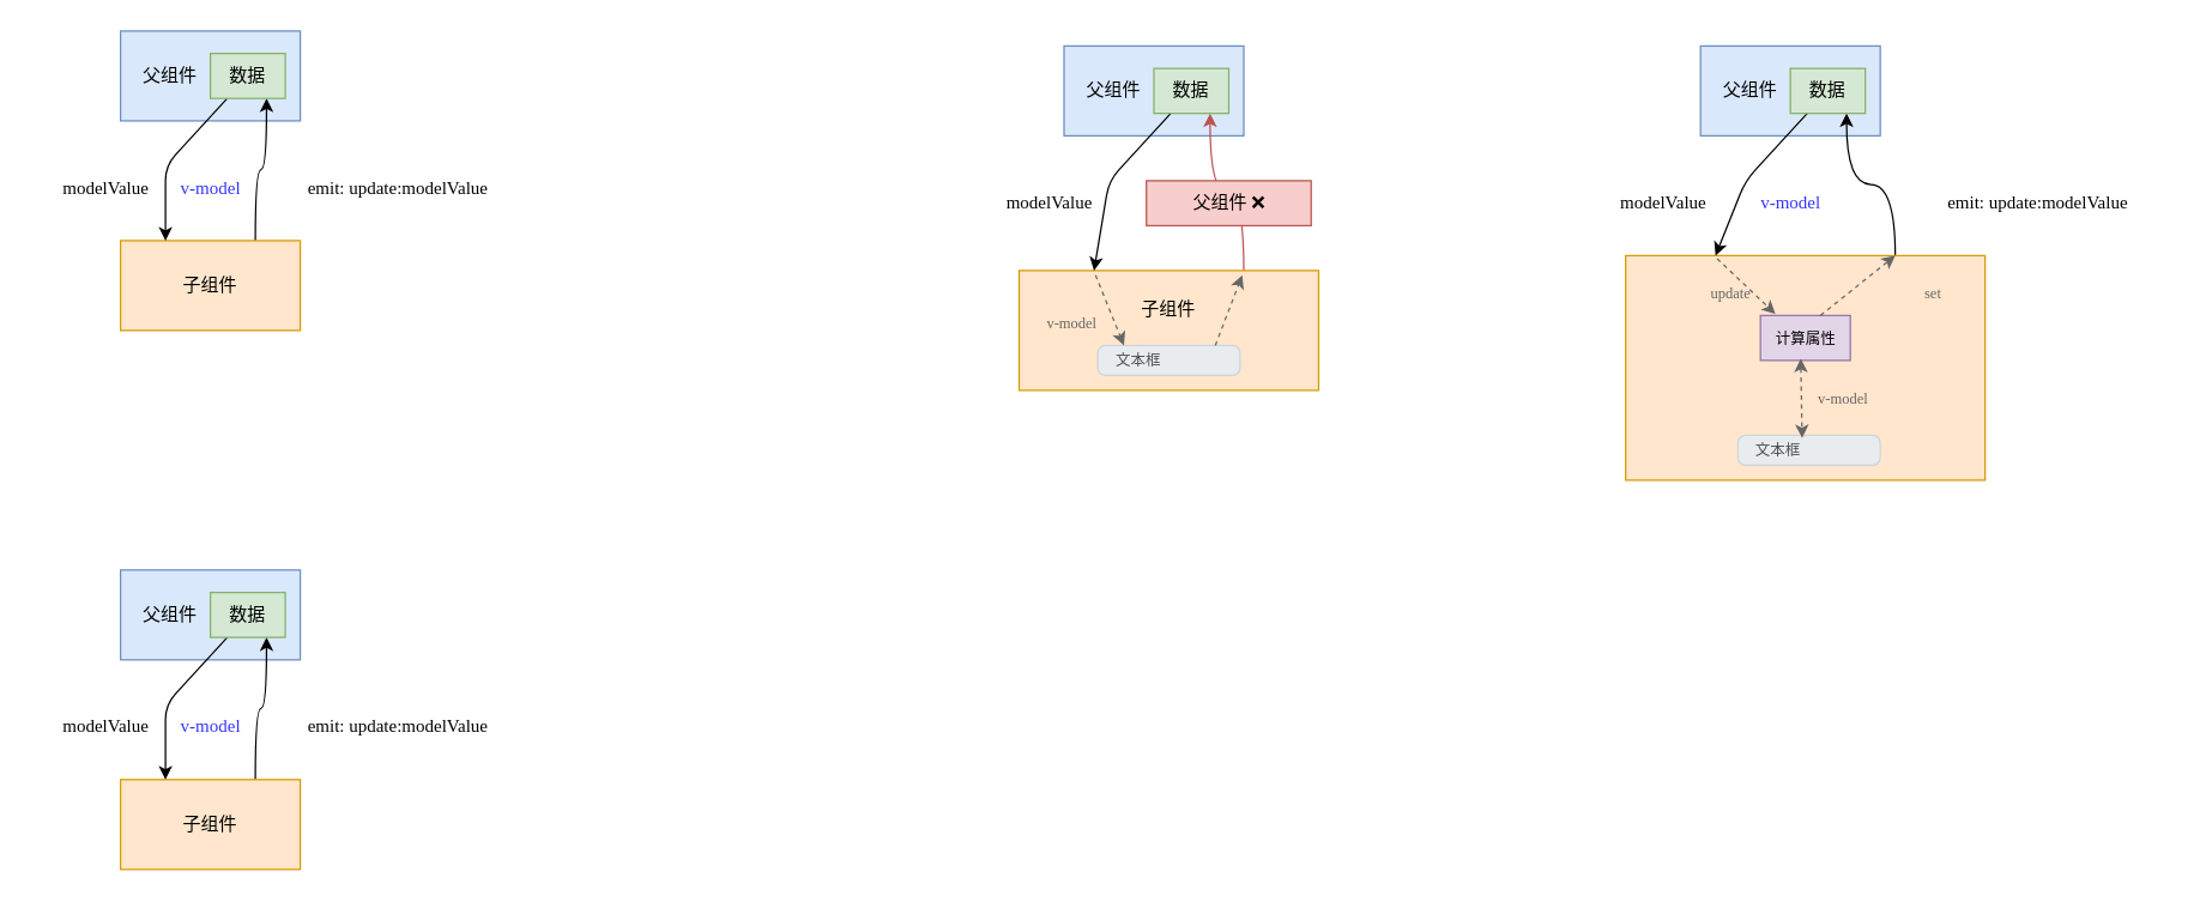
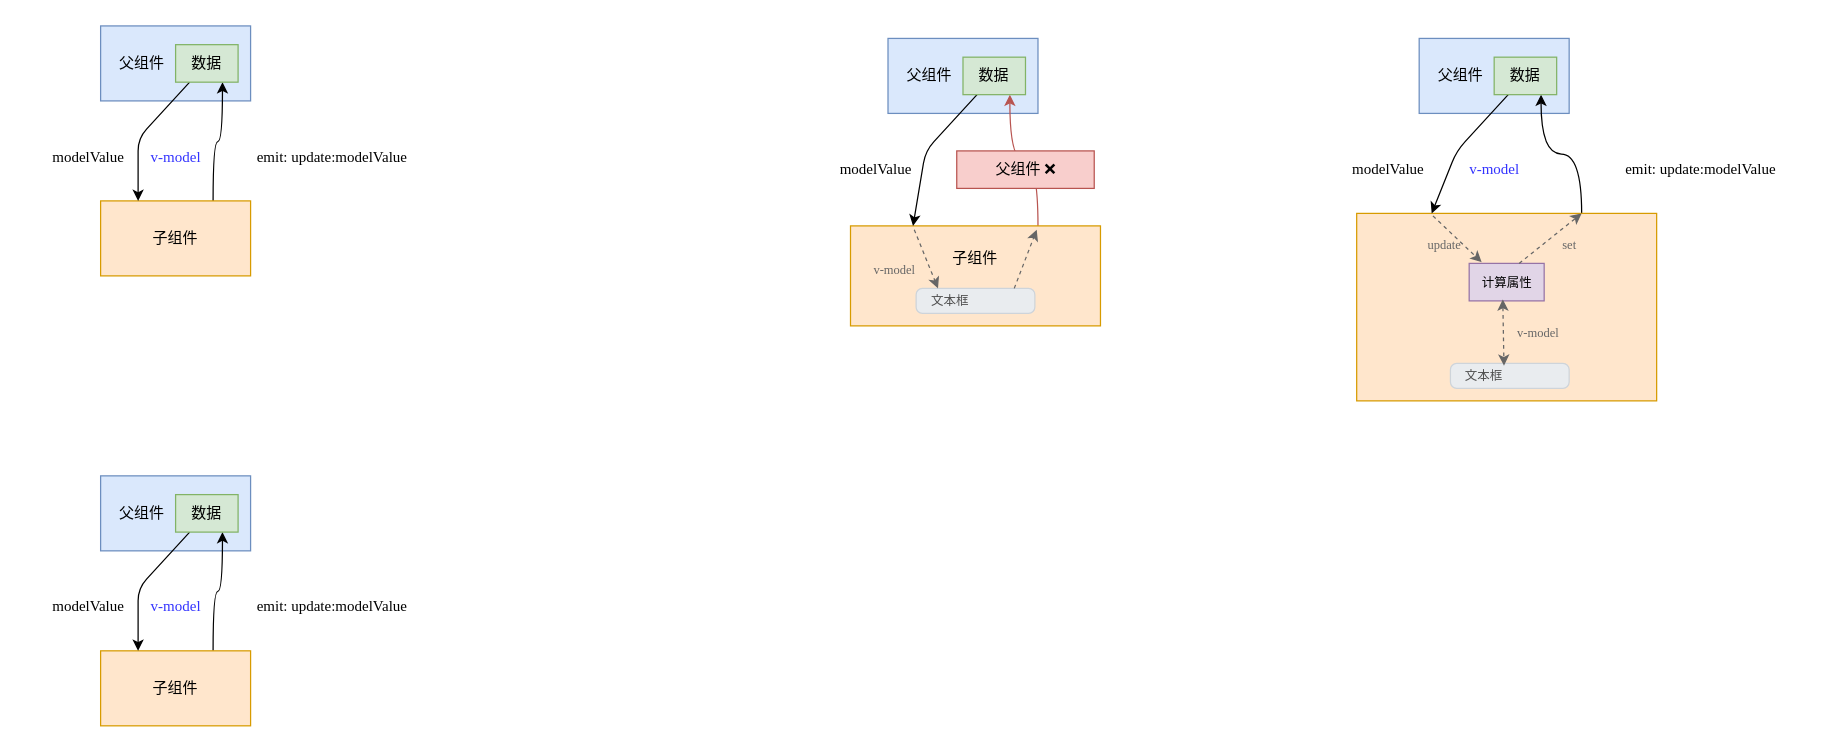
- <mxCell id="35" value="set" style="text;html=1;align=center;verticalAlign=middle;resizable=0;points=[];autosize=1;strokeColor=none;fillColor=none;fontSize=10;fontFamily=Roboto Mono;fontColor=#666666;" parent="1" vertex="1"><mxGeometry x="1270" y="180" width="40" height="30" as="geometry" /></mxCell>
+ <mxCell id="35" value="set" style="text;html=1;align=center;verticalAlign=middle;resizable=0;points=[];autosize=1;strokeColor=none;fillColor=none;fontSize=10;fontFamily=Roboto Mono;fontColor=#666666;" parent="1" vertex="1"><mxGeometry x="1235" y="180" width="40" height="30" as="geometry" /></mxCell>
